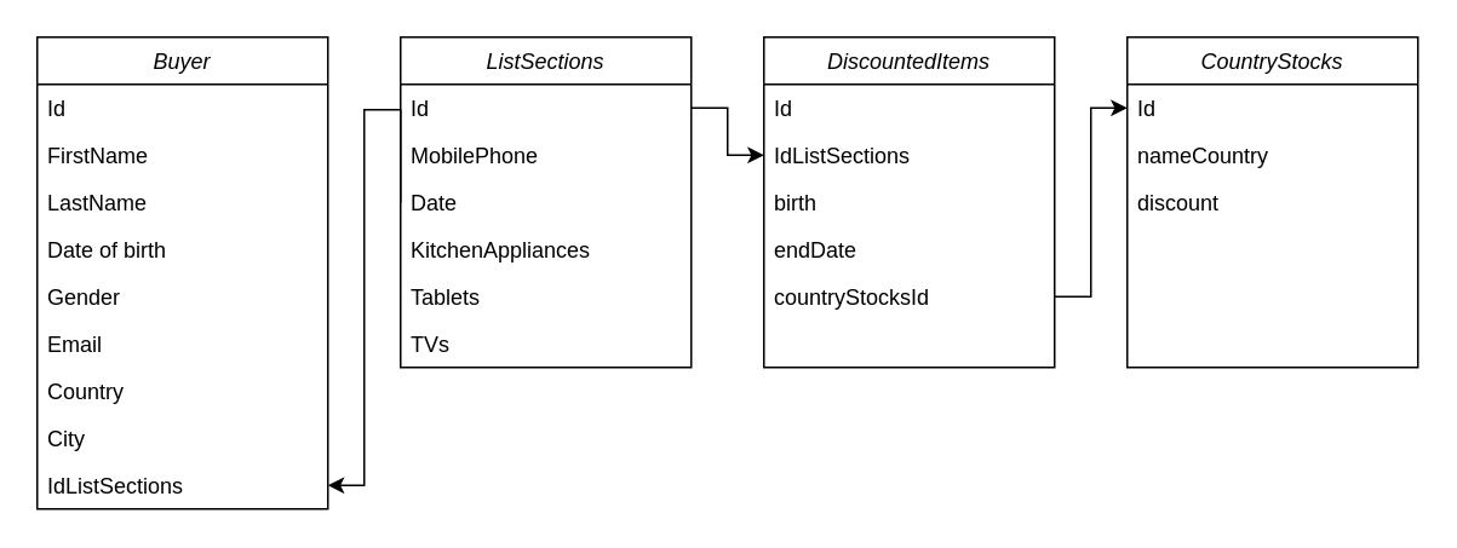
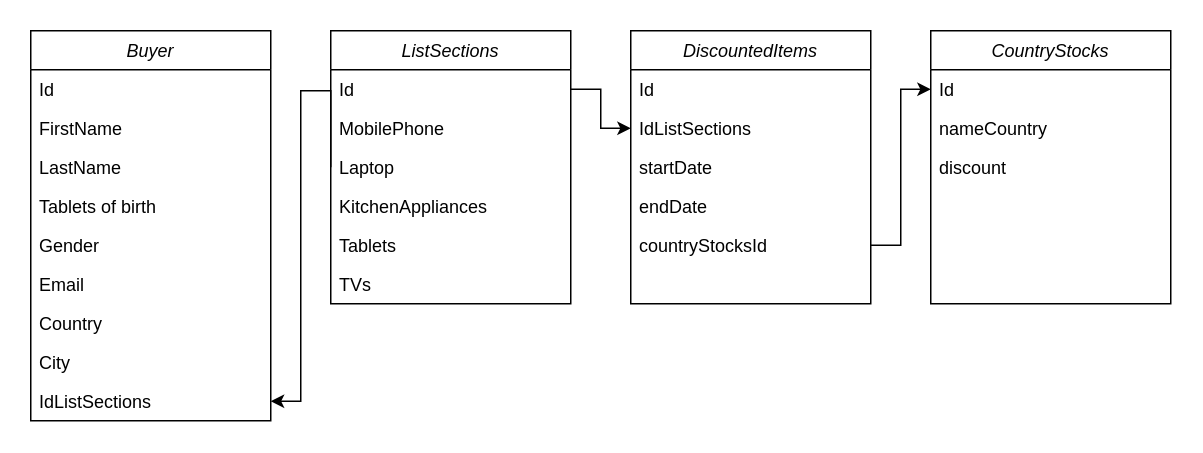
- <mxCell id="15" value="Date" style="text;align=left;verticalAlign=top;spacingLeft=4;spacingRight=4;overflow=hidden;rotatable=0;points=[[0,0.5],[1,0.5]];portConstraint=eastwest;rounded=0;shadow=0;html=0;" vertex="1" parent="12"><mxGeometry y="78" width="160" height="26" as="geometry" /></mxCell>
+ <mxCell id="15" value="Laptop" style="text;align=left;verticalAlign=top;spacingLeft=4;spacingRight=4;overflow=hidden;rotatable=0;points=[[0,0.5],[1,0.5]];portConstraint=eastwest;rounded=0;shadow=0;html=0;" vertex="1" parent="12"><mxGeometry y="78" width="160" height="26" as="geometry" /></mxCell>
- <mxCell id="22" value="birth" style="text;align=left;verticalAlign=top;spacingLeft=4;spacingRight=4;overflow=hidden;rotatable=0;points=[[0,0.5],[1,0.5]];portConstraint=eastwest;rounded=0;shadow=0;html=0;" vertex="1" parent="19"><mxGeometry y="78" width="160" height="26" as="geometry" /></mxCell>
+ <mxCell id="22" value="startDate" style="text;align=left;verticalAlign=top;spacingLeft=4;spacingRight=4;overflow=hidden;rotatable=0;points=[[0,0.5],[1,0.5]];portConstraint=eastwest;rounded=0;shadow=0;html=0;" vertex="1" parent="19"><mxGeometry y="78" width="160" height="26" as="geometry" /></mxCell>
- <mxCell id="6" value="Date of birth" style="text;align=left;verticalAlign=top;spacingLeft=4;spacingRight=4;overflow=hidden;rotatable=0;points=[[0,0.5],[1,0.5]];portConstraint=eastwest;rounded=0;shadow=0;html=0;" parent="2" vertex="1"><mxGeometry y="104" width="160" height="26" as="geometry" /></mxCell>
+ <mxCell id="6" value="Tablets of birth" style="text;align=left;verticalAlign=top;spacingLeft=4;spacingRight=4;overflow=hidden;rotatable=0;points=[[0,0.5],[1,0.5]];portConstraint=eastwest;rounded=0;shadow=0;html=0;" parent="2" vertex="1"><mxGeometry y="104" width="160" height="26" as="geometry" /></mxCell>
